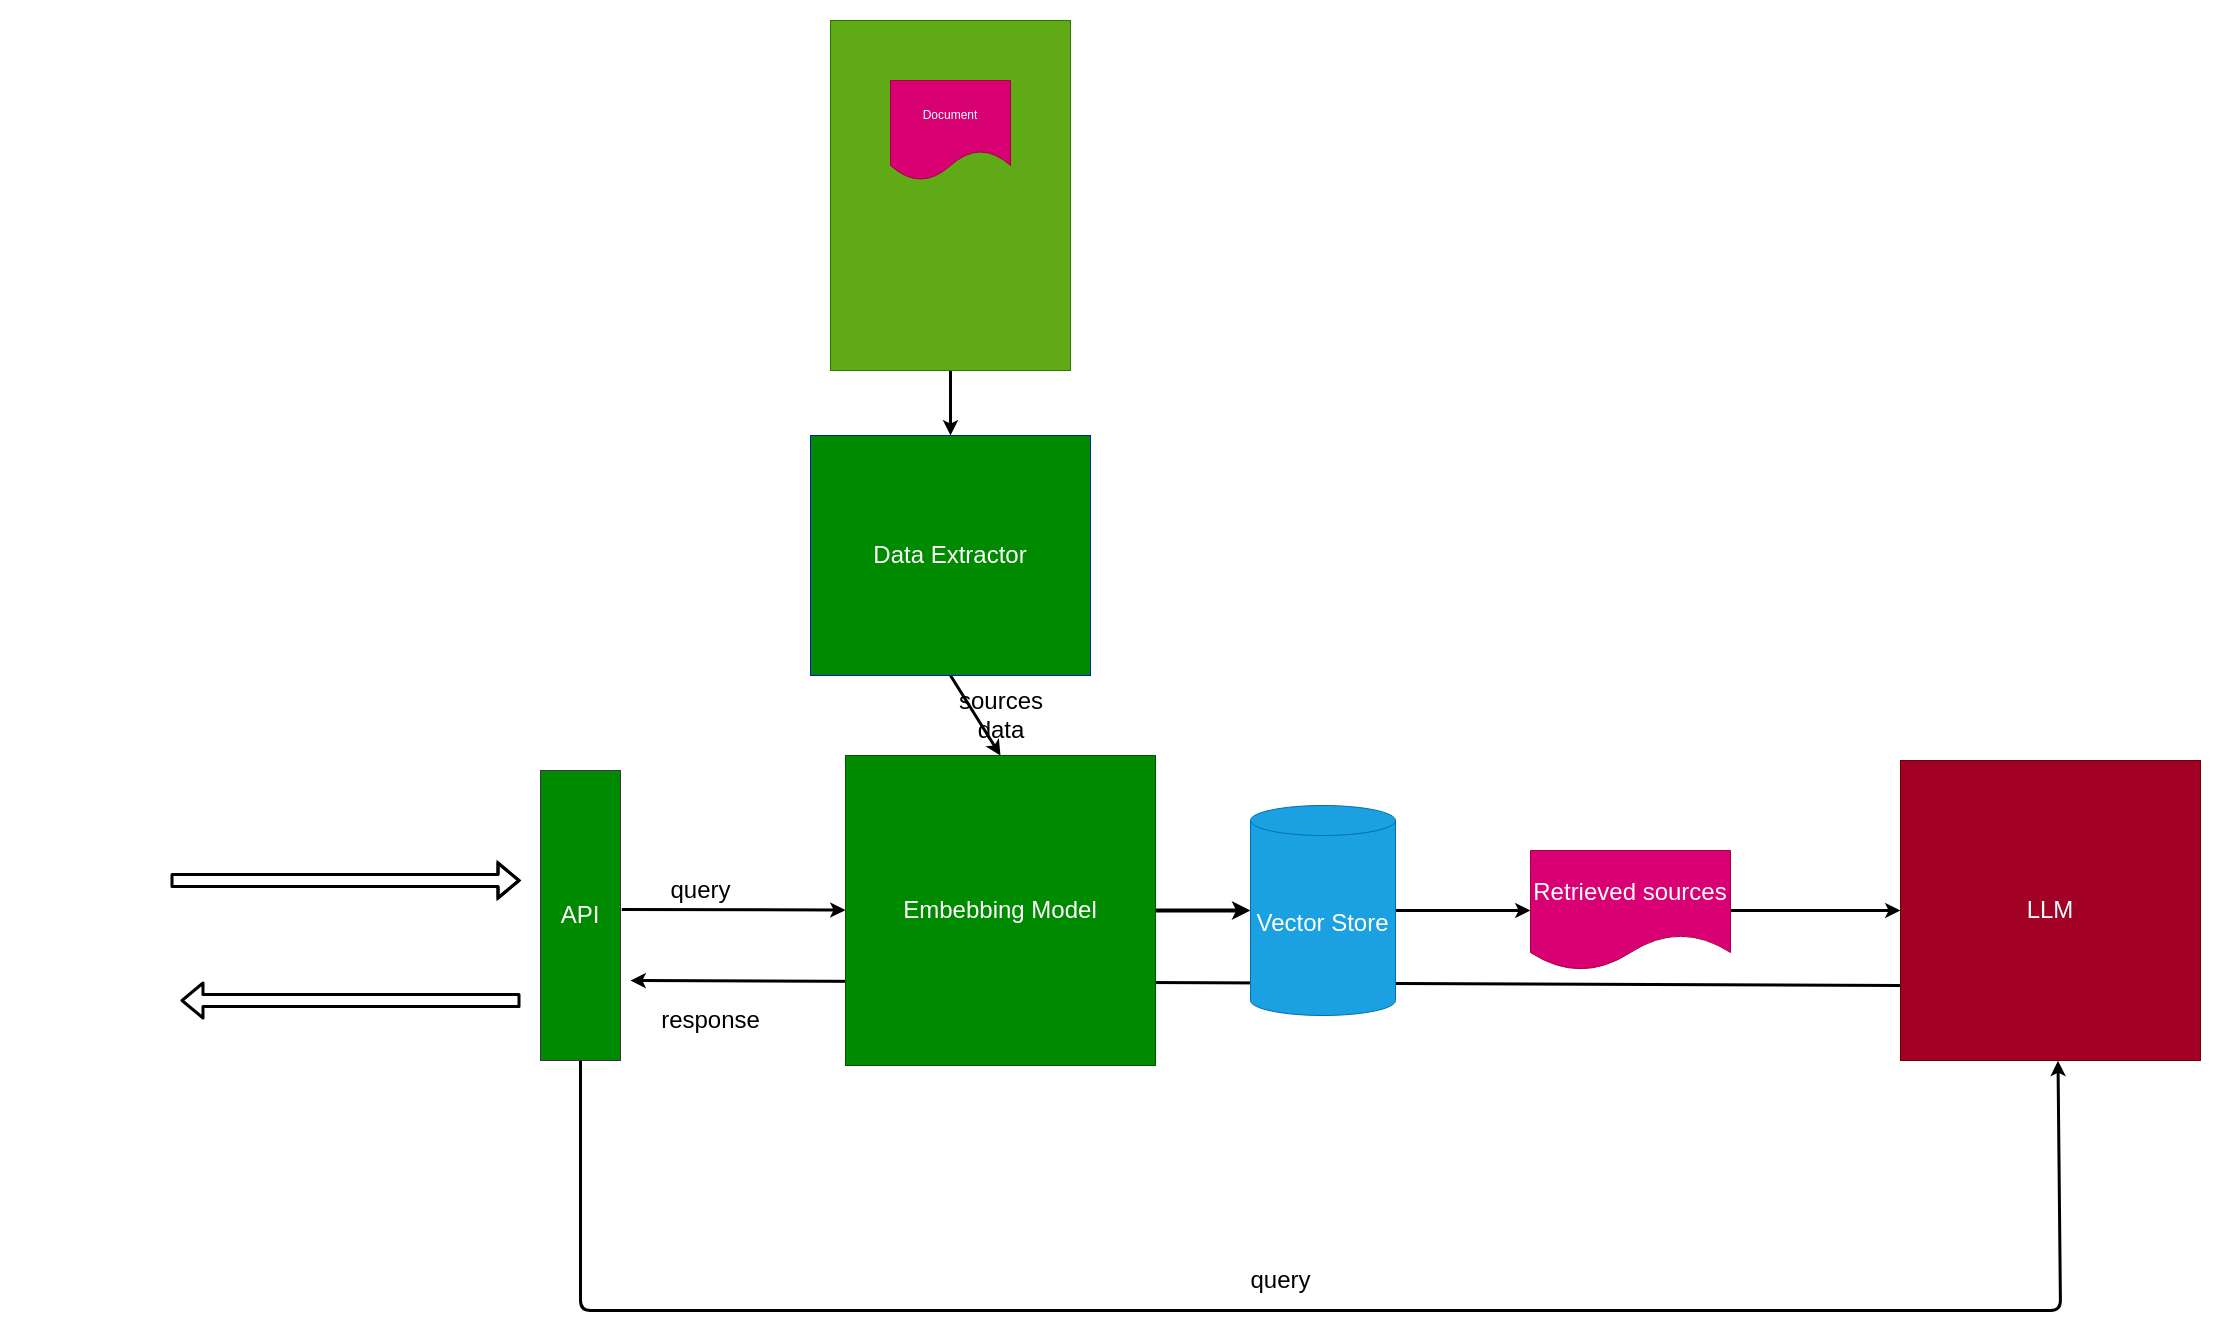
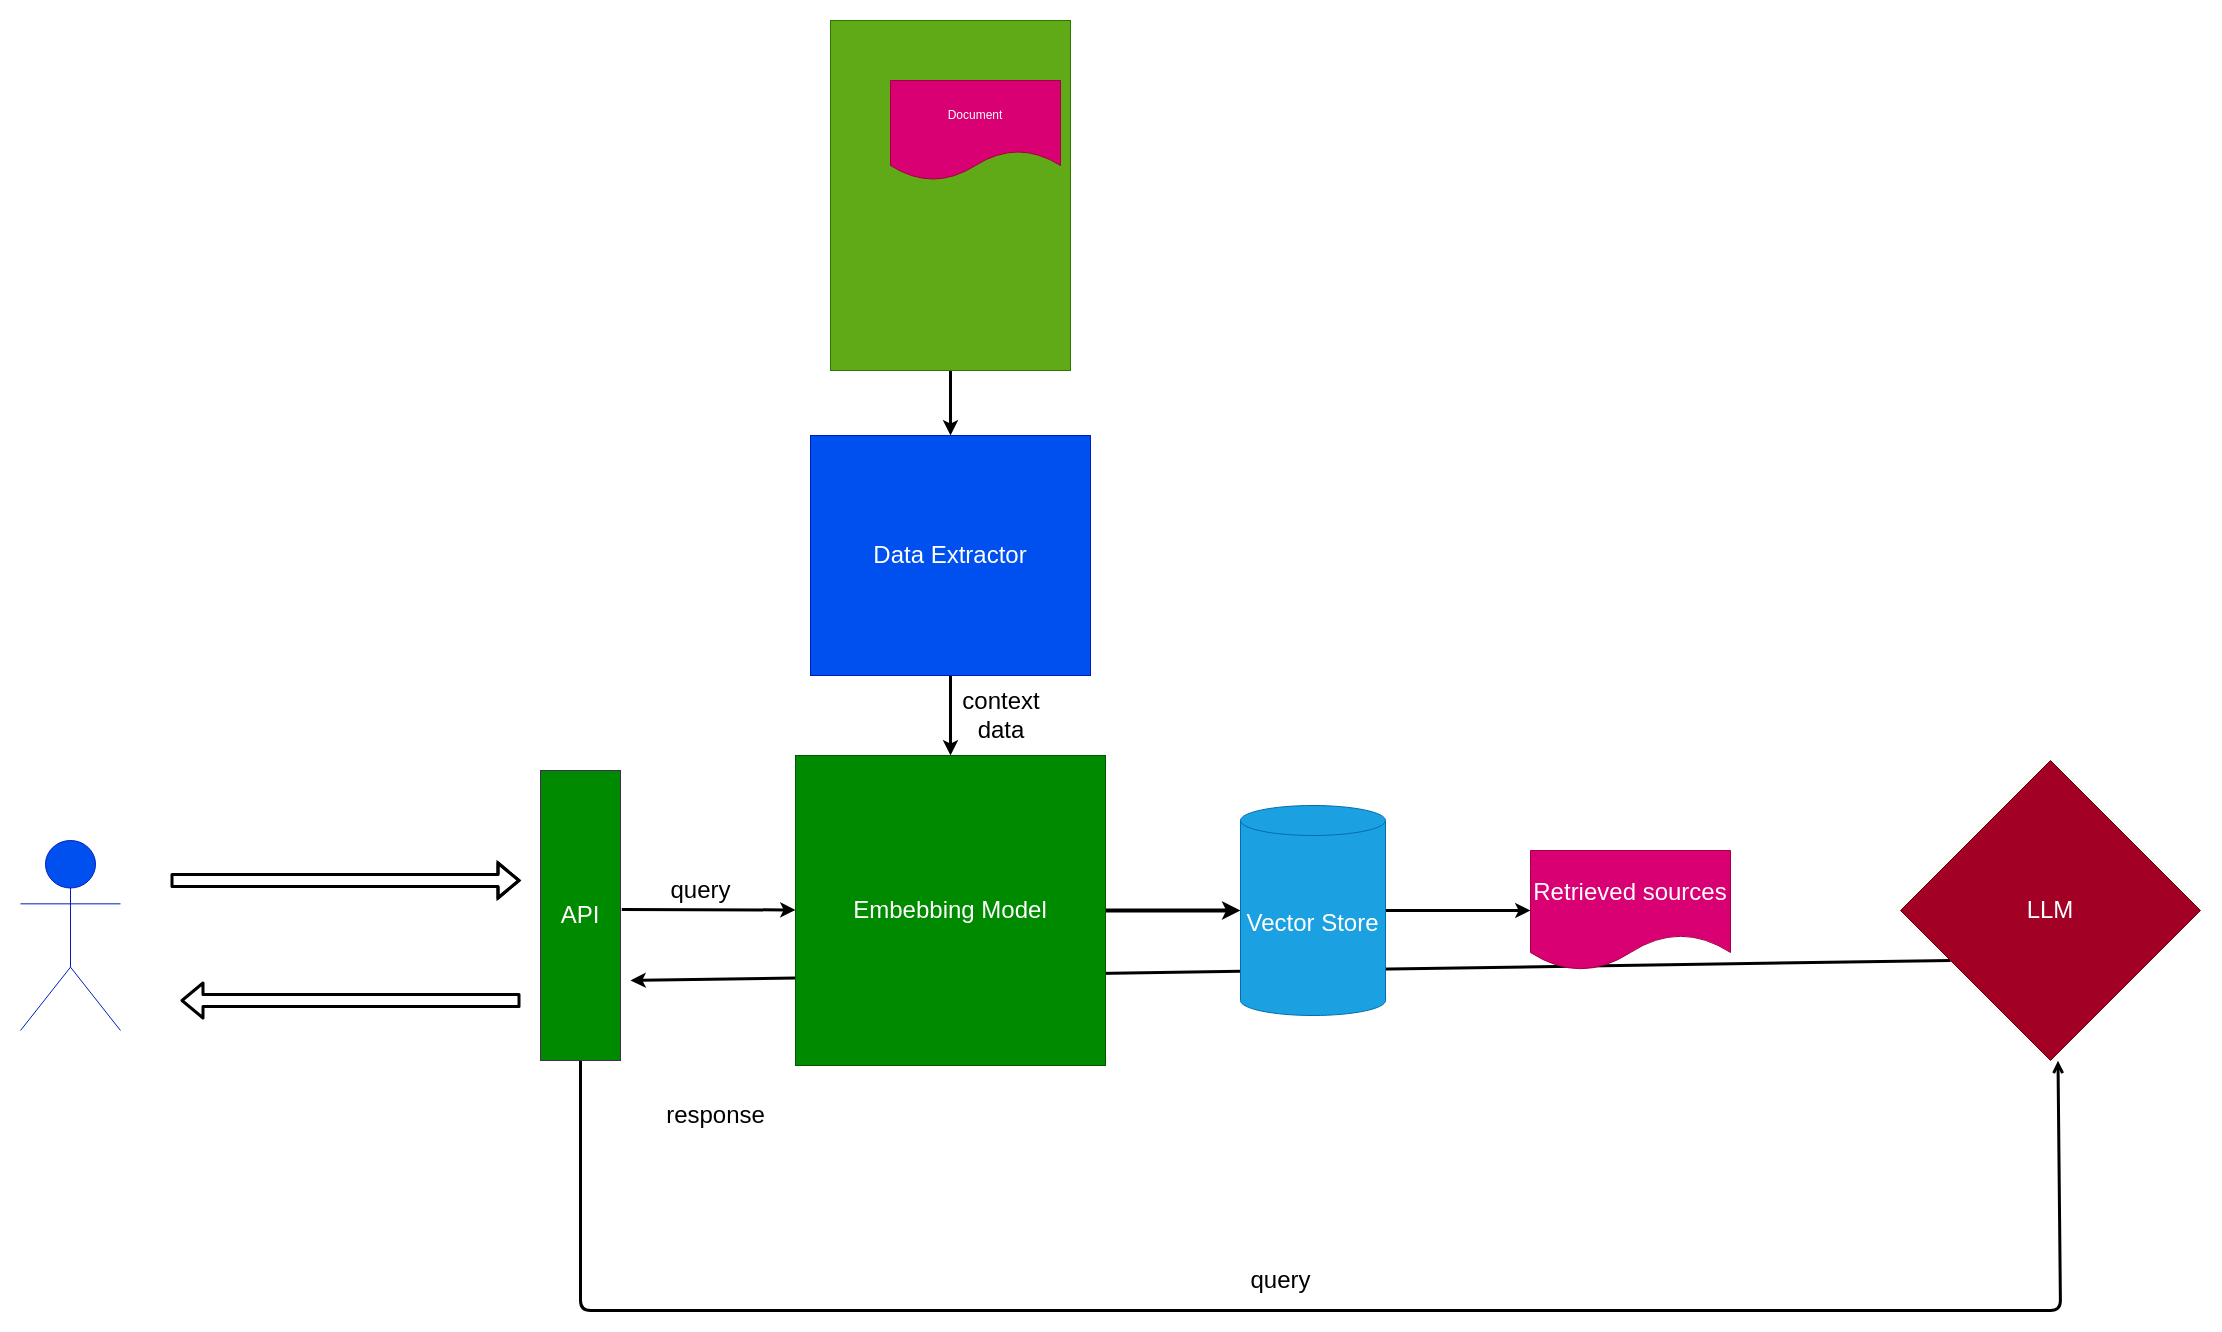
- <mxCell id="4" value="Document" style="shape=document;whiteSpace=wrap;html=1;boundedLbl=1;fillColor=#d80073;fontColor=#ffffff;strokeColor=#A50040;" vertex="1" parent="1"><mxGeometry x="890" y="80" width="120" height="100" as="geometry" /></mxCell>
+ <mxCell id="4" value="Document" style="shape=document;whiteSpace=wrap;html=1;boundedLbl=1;fillColor=#d80073;fontColor=#ffffff;strokeColor=#A50040;" vertex="1" parent="1"><mxGeometry x="890" y="80" width="170" height="100" as="geometry" /></mxCell>
- <mxCell id="6" value="&lt;font style=&quot;font-size: 24px;&quot;&gt;Data Extractor&lt;/font&gt;" style="rounded=0;whiteSpace=wrap;html=1;fillColor=#008a00;fontColor=#ffffff;strokeColor=#001DBC;" vertex="1" parent="1"><mxGeometry x="810" y="435" width="280" height="240" as="geometry" /></mxCell>
+ <mxCell id="6" value="&lt;font style=&quot;font-size: 24px;&quot;&gt;Data Extractor&lt;/font&gt;" style="rounded=0;whiteSpace=wrap;html=1;fillColor=#0050ef;fontColor=#ffffff;strokeColor=#001DBC;" vertex="1" parent="1"><mxGeometry x="810" y="435" width="280" height="240" as="geometry" /></mxCell>
- <mxCell id="24" value="sources data" style="text;html=1;strokeColor=none;fillColor=none;align=center;verticalAlign=middle;whiteSpace=wrap;rounded=0;fontSize=24;" vertex="1" parent="1"><mxGeometry x="971" y="700" width="60" height="30" as="geometry" /></mxCell>
+ <mxCell id="24" value="context data" style="text;html=1;strokeColor=none;fillColor=none;align=center;verticalAlign=middle;whiteSpace=wrap;rounded=0;fontSize=24;" vertex="1" parent="1"><mxGeometry x="971" y="700" width="60" height="30" as="geometry" /></mxCell>
- <mxCell id="13" value="&lt;font style=&quot;font-size: 24px;&quot;&gt;Embebbing Model&lt;/font&gt;" style="whiteSpace=wrap;html=1;aspect=fixed;fillColor=#008a00;fontColor=#ffffff;strokeColor=#005700;" vertex="1" parent="1"><mxGeometry x="845" y="755" width="310" height="310" as="geometry" /></mxCell>
+ <mxCell id="13" value="&lt;font style=&quot;font-size: 24px;&quot;&gt;Embebbing Model&lt;/font&gt;" style="whiteSpace=wrap;html=1;aspect=fixed;fillColor=#008a00;fontColor=#ffffff;strokeColor=#005700;" vertex="1" parent="1"><mxGeometry x="795" y="755" width="310" height="310" as="geometry" /></mxCell>
- <mxCell id="16" value="&lt;font style=&quot;font-size: 24px;&quot;&gt;Vector Store&lt;/font&gt;" style="shape=cylinder3;whiteSpace=wrap;html=1;boundedLbl=1;backgroundOutline=1;size=15;fillColor=#1ba1e2;fontColor=#ffffff;strokeColor=#006EAF;" vertex="1" parent="1"><mxGeometry x="1250" y="805" width="145" height="210" as="geometry" /></mxCell>
+ <mxCell id="16" value="&lt;font style=&quot;font-size: 24px;&quot;&gt;Vector Store&lt;/font&gt;" style="shape=cylinder3;whiteSpace=wrap;html=1;boundedLbl=1;backgroundOutline=1;size=15;fillColor=#1ba1e2;fontColor=#ffffff;strokeColor=#006EAF;" vertex="1" parent="1"><mxGeometry x="1240" y="805" width="145" height="210" as="geometry" /></mxCell>
- <mxCell id="17" style="edgeStyle=none;html=1;exitX=1;exitY=0.5;exitDx=0;exitDy=0;strokeWidth=3;fontSize=24;entryX=0;entryY=0.5;entryDx=0;entryDy=0;" edge="1" parent="1" source="18" target="11"><mxGeometry relative="1" as="geometry" /></mxCell>
- <mxCell id="11" value="&lt;font style=&quot;font-size: 24px;&quot;&gt;LLM&lt;/font&gt;" style="rounded=0;whiteSpace=wrap;html=1;fillColor=#a20025;fontColor=#ffffff;strokeColor=#6F0000;" vertex="1" parent="1"><mxGeometry x="1900" y="760" width="300" height="300" as="geometry" /></mxCell>
+ <mxCell id="11" value="&lt;font style=&quot;font-size: 24px;&quot;&gt;LLM&lt;/font&gt;" style="rhombus;whiteSpace=wrap;html=1;fillColor=#a20025;fontColor=#ffffff;strokeColor=#6F0000;" vertex="1" parent="1"><mxGeometry x="1900" y="760" width="300" height="300" as="geometry" /></mxCell>
+ <mxCell id="19" value="user&lt;br&gt;" style="shape=umlActor;verticalLabelPosition=bottom;verticalAlign=top;html=1;outlineConnect=0;fontSize=24;fillColor=#0050ef;fontColor=#ffffff;strokeColor=#001DBC;" vertex="1" parent="1"><mxGeometry x="20" y="840" width="100" height="190" as="geometry" /></mxCell>
- <mxCell id="21" value="response" style="text;html=1;align=center;verticalAlign=middle;resizable=0;points=[];autosize=1;strokeColor=none;fillColor=none;fontSize=24;" vertex="1" parent="1"><mxGeometry x="650" y="1000" width="120" height="40" as="geometry" /></mxCell>
+ <mxCell id="21" value="response" style="text;html=1;align=center;verticalAlign=middle;resizable=0;points=[];autosize=1;strokeColor=none;fillColor=none;fontSize=24;" vertex="1" parent="1"><mxGeometry x="655" y="1095" width="120" height="40" as="geometry" /></mxCell>
- <mxCell id="8" style="edgeStyle=none;html=1;exitX=0.5;exitY=1;exitDx=0;exitDy=0;entryX=0.525;entryY=1.001;entryDx=0;entryDy=0;entryPerimeter=0;strokeWidth=3;" edge="1" parent="1" source="9" target="11"><mxGeometry relative="1" as="geometry"><Array as="points"><mxPoint x="580" y="1310" /><mxPoint x="2060" y="1310" /></Array></mxGeometry></mxCell>
+ <mxCell id="8" style="edgeStyle=none;html=1;exitX=0.5;exitY=1;exitDx=0;exitDy=0;entryX=0.525;entryY=1.001;entryDx=0;entryDy=0;entryPerimeter=0;strokeWidth=3;endArrow=open;" edge="1" parent="1" source="9" target="11"><mxGeometry relative="1" as="geometry"><Array as="points"><mxPoint x="580" y="1310" /><mxPoint x="2060" y="1310" /></Array></mxGeometry></mxCell>
